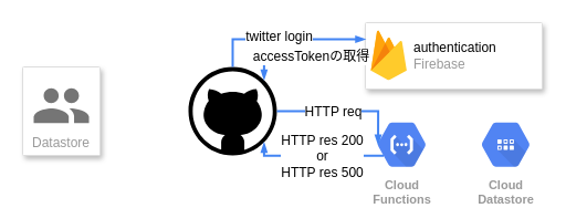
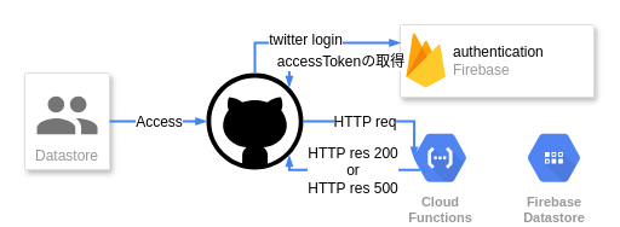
+ <mxCell id="12" value="" style="edgeStyle=orthogonalEdgeStyle;fontSize=12;html=1;endArrow=blockThin;endFill=1;rounded=0;strokeWidth=2;endSize=4;startSize=4;dashed=0;strokeColor=#4284F3;labelBackgroundColor=#000000;entryX=0;entryY=0.5;entryDx=0;entryDy=0;entryPerimeter=0;exitX=1;exitY=0.5;exitDx=0;exitDy=0;" parent="1" source="2" target="4" edge="1"><mxGeometry width="100" relative="1" as="geometry"><mxPoint x="30" y="110" as="sourcePoint" /><mxPoint x="130" y="110" as="targetPoint" /></mxGeometry></mxCell>
+ <mxCell id="13" value="&lt;font color=&quot;#000000&quot;&gt;Access&lt;/font&gt;" style="text;html=1;align=center;verticalAlign=middle;resizable=0;points=[];labelBackgroundColor=#ffffff;fontColor=#FFFFFF;" parent="12" vertex="1" connectable="0"><mxGeometry x="-0.275" y="2" relative="1" as="geometry"><mxPoint x="11" y="2" as="offset" /></mxGeometry></mxCell>
- <mxCell id="5" value="Cloud&#10;Datastore" style="html=1;fillColor=#5184F3;strokeColor=none;verticalAlign=top;labelPosition=center;verticalLabelPosition=bottom;align=center;spacingTop=-6;fontSize=11;fontStyle=1;fontColor=#999999;shape=mxgraph.gcp2.hexIcon;prIcon=cloud_datastore" parent="1" vertex="1"><mxGeometry x="424" y="101" width="66" height="58.5" as="geometry" /></mxCell>
+ <mxCell id="5" value="Firebase&#10;Datastore" style="html=1;fillColor=#5184F3;strokeColor=none;verticalAlign=top;labelPosition=center;verticalLabelPosition=bottom;align=center;spacingTop=-6;fontSize=11;fontStyle=1;fontColor=#999999;shape=mxgraph.gcp2.hexIcon;prIcon=cloud_datastore" parent="1" vertex="1"><mxGeometry x="424" y="101" width="66" height="58.5" as="geometry" /></mxCell>
